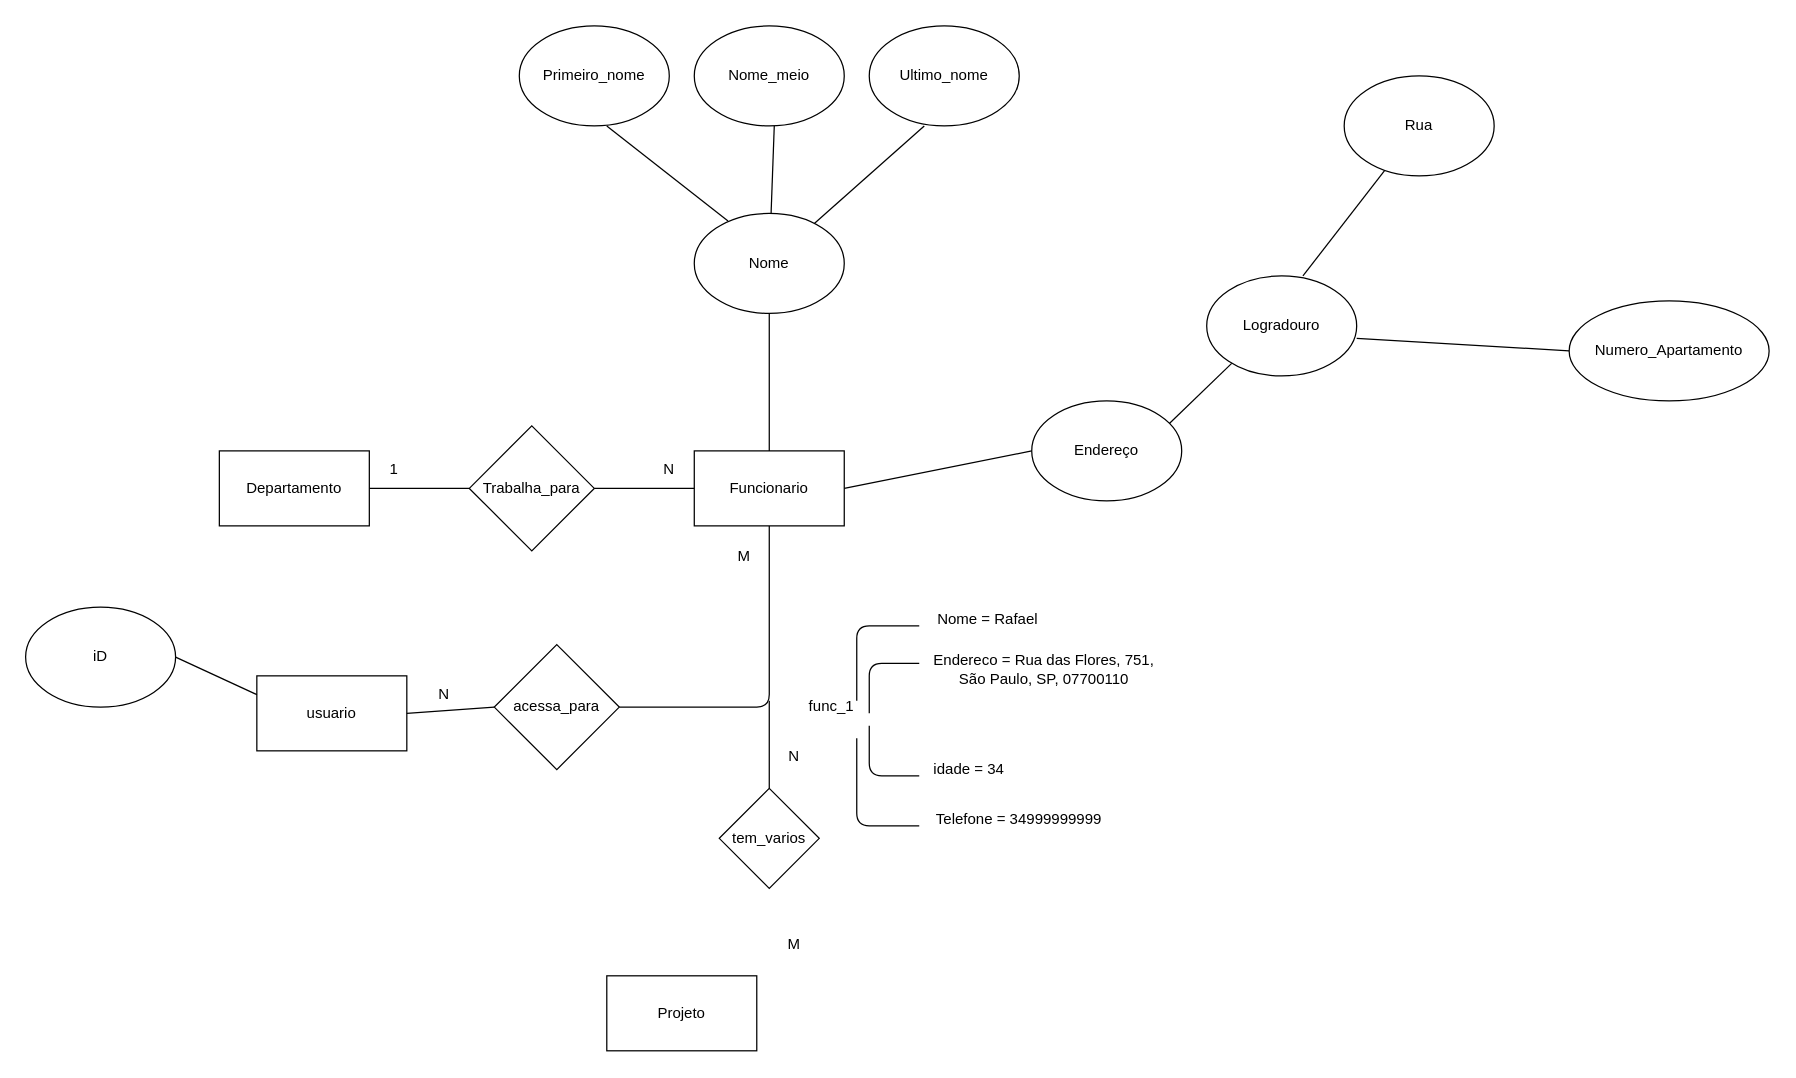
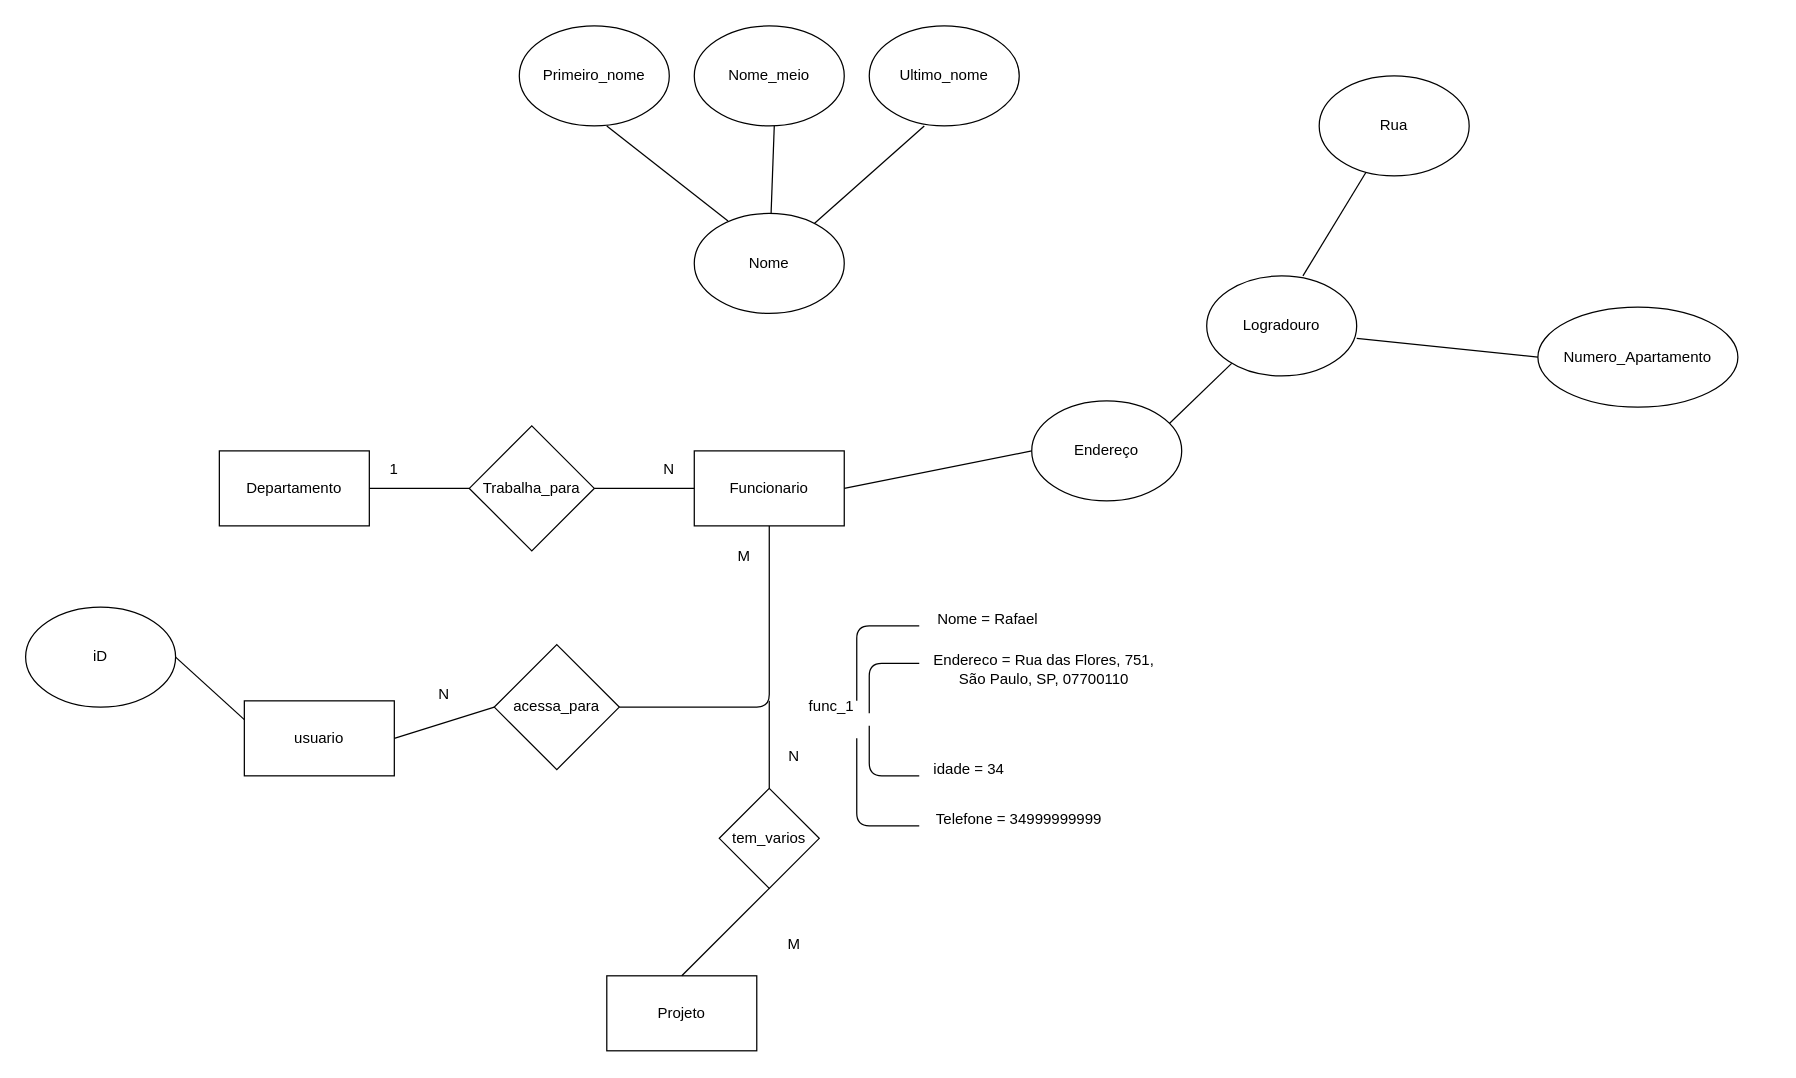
- <mxCell id="15" value="Rua" style="ellipse;whiteSpace=wrap;html=1;" parent="1" vertex="1"><mxGeometry x="1075" y="60" width="120" height="80" as="geometry" /></mxCell>
+ <mxCell id="15" value="Rua" style="ellipse;whiteSpace=wrap;html=1;" parent="1" vertex="1"><mxGeometry x="1055" y="60" width="120" height="80" as="geometry" /></mxCell>
- <mxCell id="16" value="Numero_Apartamento" style="ellipse;whiteSpace=wrap;html=1;" parent="1" vertex="1"><mxGeometry x="1255" y="240" width="160" height="80" as="geometry" /></mxCell>
+ <mxCell id="16" value="Numero_Apartamento" style="ellipse;whiteSpace=wrap;html=1;" parent="1" vertex="1"><mxGeometry x="1230" y="245" width="160" height="80" as="geometry" /></mxCell>
- <mxCell id="10" value="" style="endArrow=none;html=1;exitX=0.5;exitY=0;exitDx=0;exitDy=0;entryX=0.5;entryY=1;entryDx=0;entryDy=0;" parent="1" source="2" target="3" edge="1"><mxGeometry width="50" height="50" relative="1" as="geometry"><mxPoint x="604" y="290" as="sourcePoint" /><mxPoint x="654" y="240" as="targetPoint" /></mxGeometry></mxCell>
- <mxCell id="34" value="usuario" style="rounded=0;whiteSpace=wrap;html=1;" parent="1" vertex="1"><mxGeometry x="205" y="540" width="120" height="60" as="geometry" /></mxCell>
+ <mxCell id="34" value="usuario" style="rounded=0;whiteSpace=wrap;html=1;" parent="1" vertex="1"><mxGeometry x="195" y="560" width="120" height="60" as="geometry" /></mxCell>
+ <mxCell id="42" value="" style="endArrow=none;html=1;exitX=0.5;exitY=0;exitDx=0;exitDy=0;entryX=0.5;entryY=1;entryDx=0;entryDy=0;" parent="1" source="41" target="40" edge="1"><mxGeometry width="50" height="50" relative="1" as="geometry"><mxPoint x="575" y="760" as="sourcePoint" /><mxPoint x="625" y="710" as="targetPoint" /></mxGeometry></mxCell>
